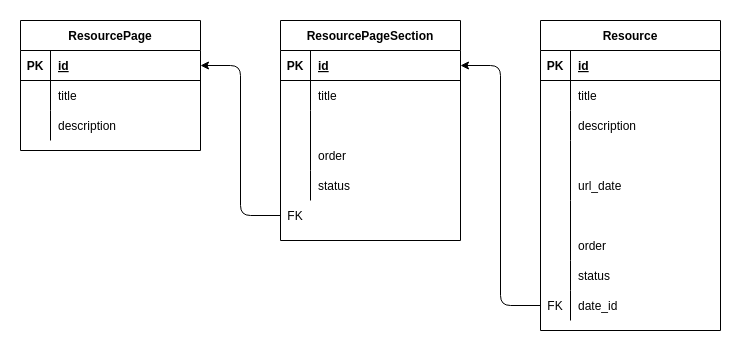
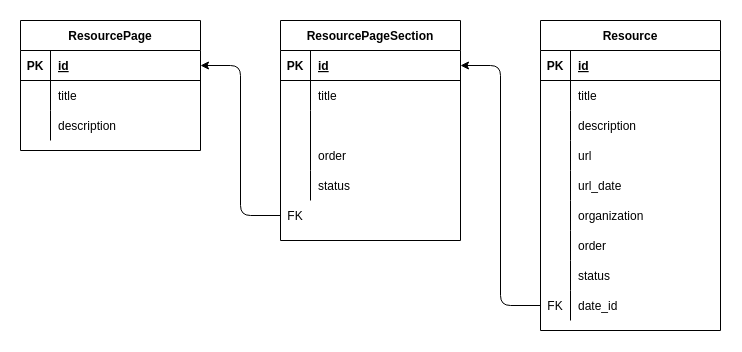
+ <mxCell id="41" value="url" style="shape=partialRectangle;connectable=0;fillColor=none;top=0;left=0;bottom=0;right=0;align=left;spacingLeft=6;overflow=hidden;" vertex="1" parent="39"><mxGeometry x="30" width="150" height="30" as="geometry" /></mxCell>
+ <mxCell id="47" value="organization" style="shape=partialRectangle;connectable=0;fillColor=none;top=0;left=0;bottom=0;right=0;align=left;spacingLeft=6;fontStyle=0;overflow=hidden;" vertex="1" parent="45"><mxGeometry x="30" width="150" height="30" as="geometry" /></mxCell>
